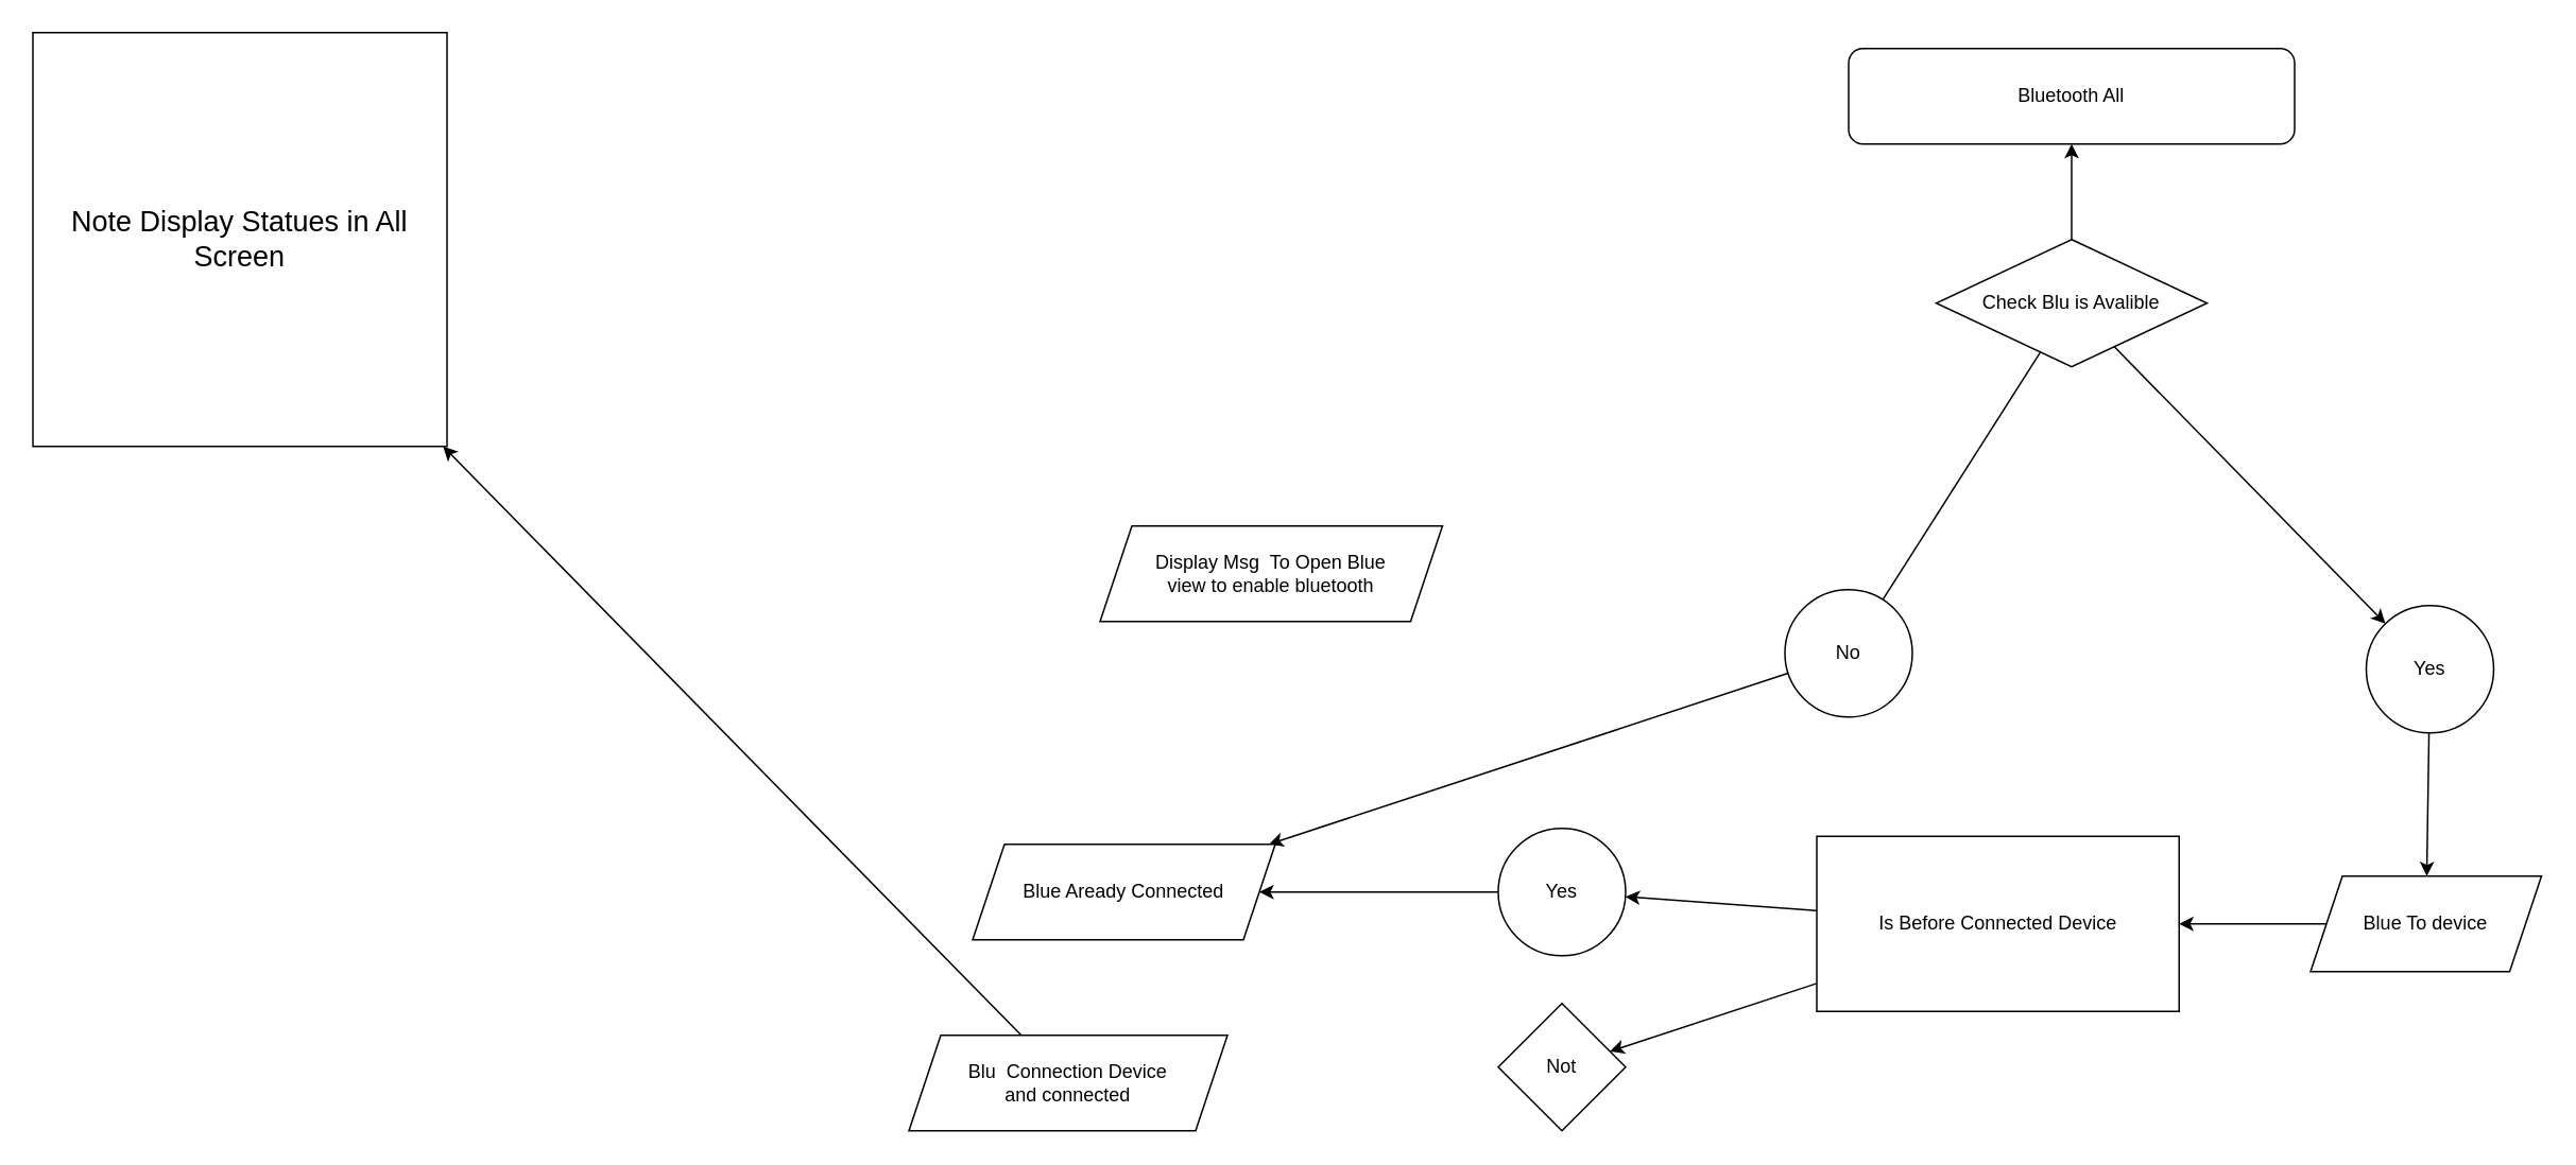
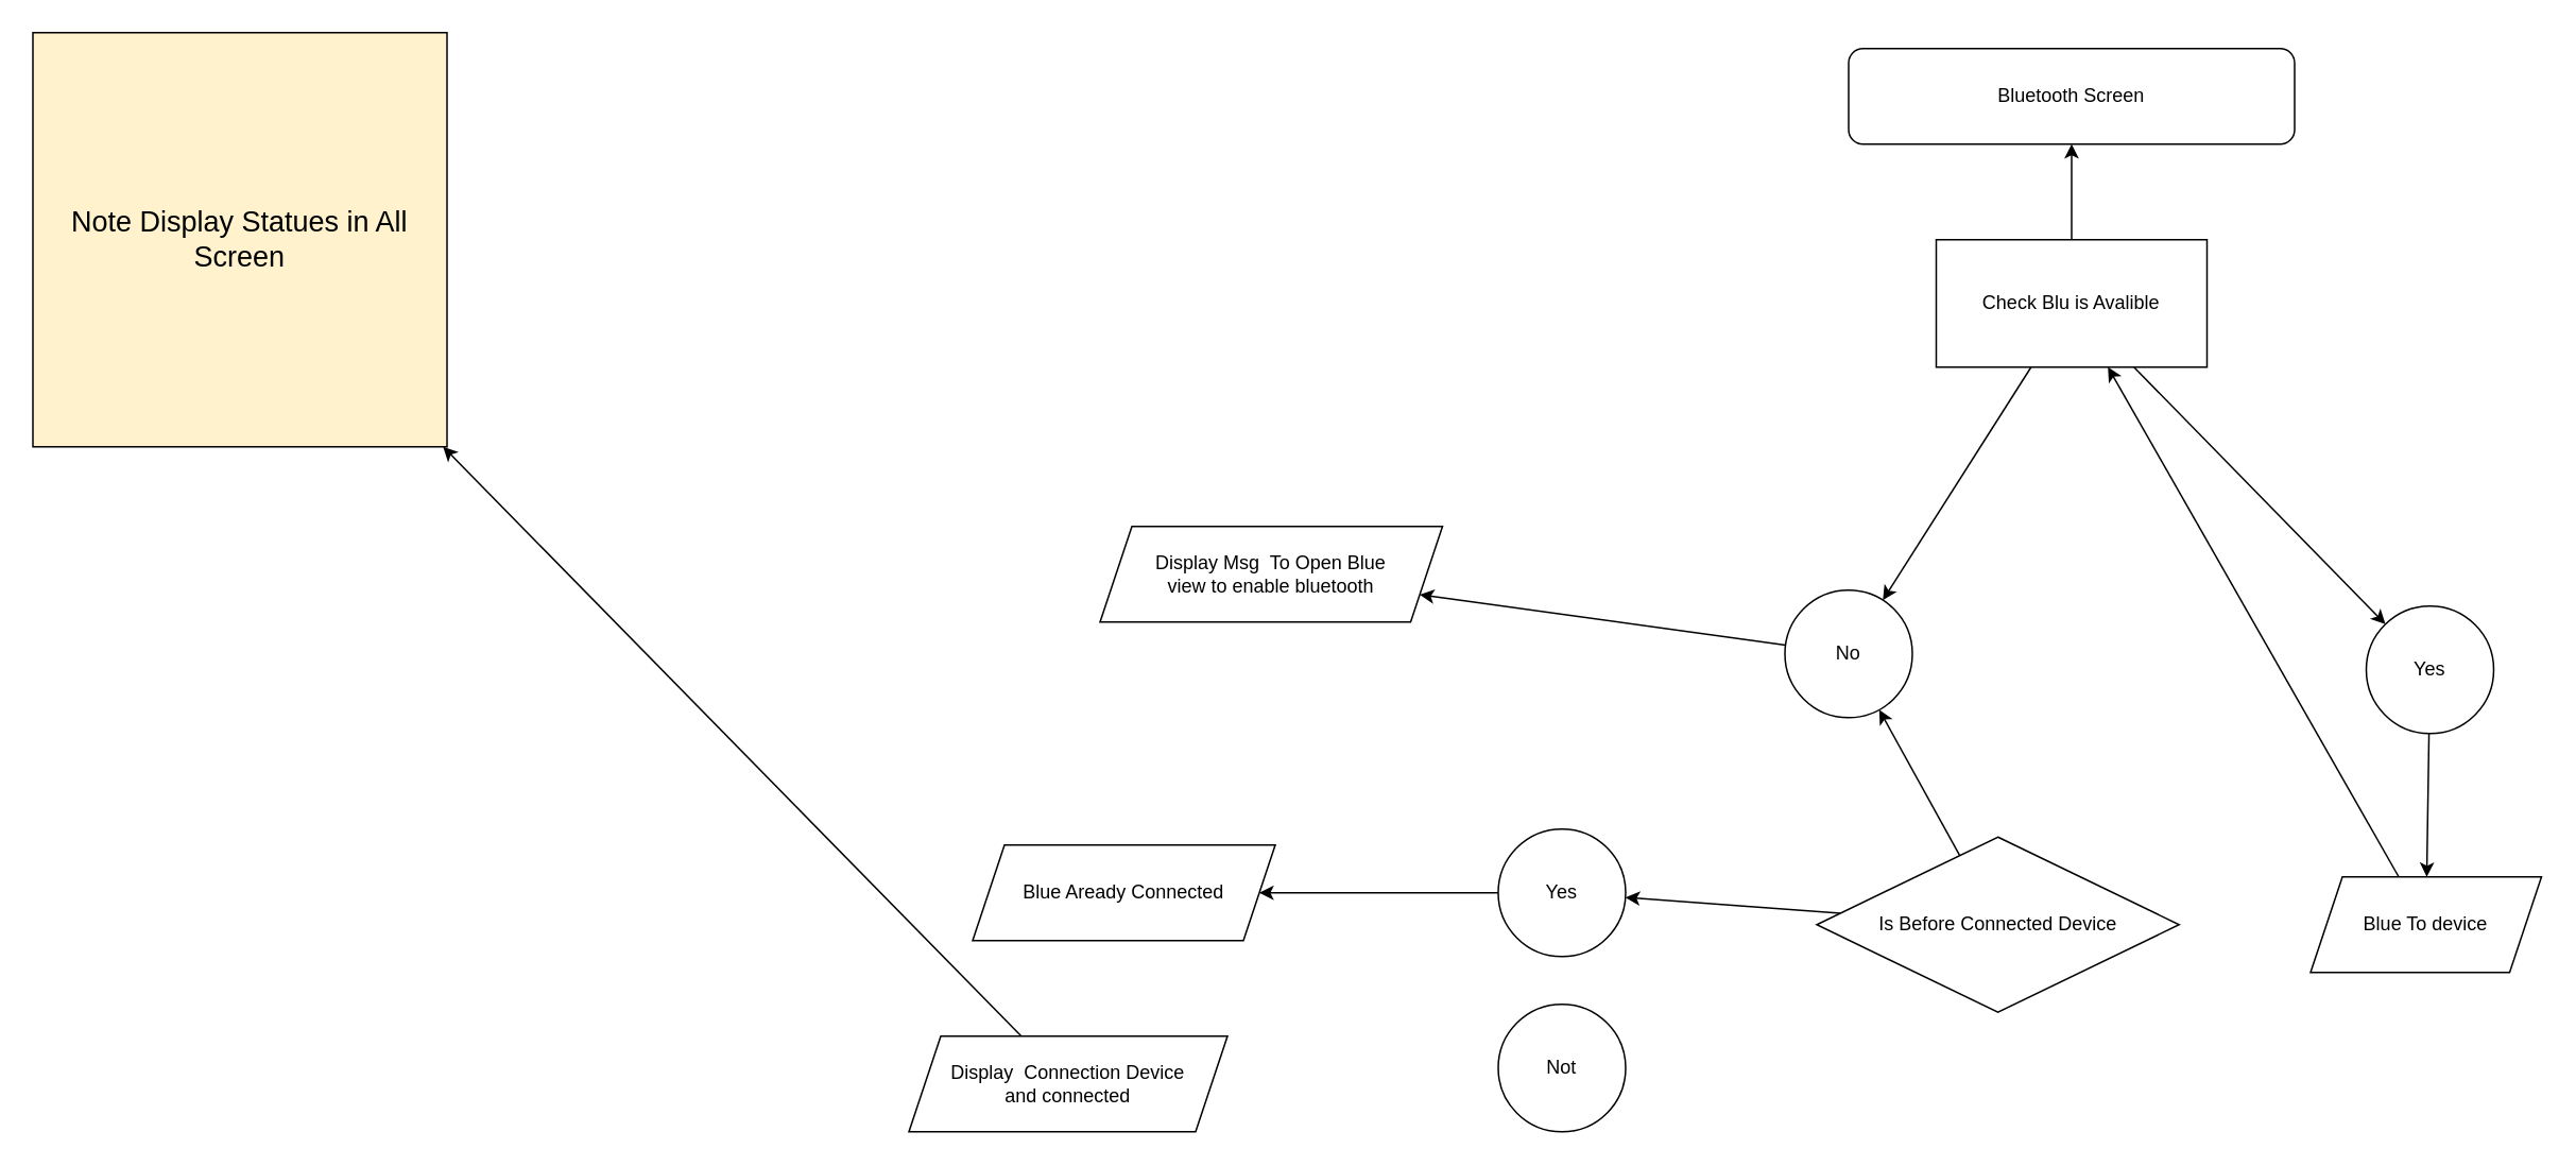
- <mxCell id="2" value="Bluetooth All" style="rounded=1;whiteSpace=wrap;html=1;" parent="1" vertex="1"><mxGeometry x="1160" y="30" width="280" height="60" as="geometry" /></mxCell>
+ <mxCell id="2" value="Bluetooth Screen" style="rounded=1;whiteSpace=wrap;html=1;" parent="1" vertex="1"><mxGeometry x="1160" y="30" width="280" height="60" as="geometry" /></mxCell>
- <mxCell id="23" value="&lt;font style=&quot;font-size: 18px;&quot;&gt;Note Display Statues in All Screen&lt;/font&gt;" style="whiteSpace=wrap;html=1;aspect=fixed;" vertex="1" parent="1"><mxGeometry x="20" y="20" width="260" height="260" as="geometry" /></mxCell>
+ <mxCell id="23" value="&lt;font style=&quot;font-size: 18px;&quot;&gt;Note Display Statues in All Screen&lt;/font&gt;" style="whiteSpace=wrap;html=1;aspect=fixed;fillColor=#fff2cc;" vertex="1" parent="1"><mxGeometry x="20" y="20" width="260" height="260" as="geometry" /></mxCell>
- <mxCell id="6" value="Check Blu is Avalible" style="rhombus;whiteSpace=wrap;html=1;" parent="1" vertex="1"><mxGeometry x="1215" y="150" width="170" height="80" as="geometry" /></mxCell>
+ <mxCell id="6" value="Check Blu is Avalible" style="whiteSpace=wrap;html=1;rounded=0;" parent="1" vertex="1"><mxGeometry x="1215" y="150" width="170" height="80" as="geometry" /></mxCell>
- <mxCell id="4" value="" style="edgeStyle=none;html=1;endArrow=none;" parent="1" source="6" target="10" edge="1"><mxGeometry relative="1" as="geometry" /></mxCell>
+ <mxCell id="4" value="" style="edgeStyle=none;html=1;" parent="1" source="6" target="10" edge="1"><mxGeometry relative="1" as="geometry" /></mxCell>
- <mxCell id="9" value="" style="edgeStyle=none;html=1;" parent="1" source="10" target="22" edge="1"><mxGeometry relative="1" as="geometry" /></mxCell>
+ <mxCell id="9" value="" style="edgeStyle=none;html=1;" parent="1" source="10" target="18" edge="1"><mxGeometry relative="1" as="geometry" /></mxCell>
- <mxCell id="17" value="Is Before Connected Device" style="whiteSpace=wrap;html=1;rounded=0;" parent="1" vertex="1"><mxGeometry x="1140" y="525" width="227.5" height="110" as="geometry" /></mxCell>
+ <mxCell id="17" value="Is Before Connected Device" style="rhombus;whiteSpace=wrap;html=1;" parent="1" vertex="1"><mxGeometry x="1140" y="525" width="227.5" height="110" as="geometry" /></mxCell>
- <mxCell id="11" value="" style="edgeStyle=none;html=1;" parent="1" source="12" target="17" edge="1"><mxGeometry relative="1" as="geometry" /></mxCell>
+ <mxCell id="11" value="" style="edgeStyle=none;html=1;" parent="1" source="12" target="6" edge="1"><mxGeometry relative="1" as="geometry" /></mxCell>
- <mxCell id="16" value="" style="edgeStyle=none;html=1;" parent="1" source="17" target="21" edge="1"><mxGeometry relative="1" as="geometry" /></mxCell>
+ <mxCell id="16" value="" style="edgeStyle=none;html=1;" parent="1" source="17" target="10" edge="1"><mxGeometry relative="1" as="geometry" /></mxCell>
- <mxCell id="21" value="Not" style="rhombus;whiteSpace=wrap;html=1;" parent="1" vertex="1"><mxGeometry x="940" y="630" width="80" height="80" as="geometry" /></mxCell>
+ <mxCell id="21" value="Not" style="ellipse;whiteSpace=wrap;html=1;" parent="1" vertex="1"><mxGeometry x="940" y="630" width="80" height="80" as="geometry" /></mxCell>
- <mxCell id="14" value="Blu&amp;nbsp; Connection Device&lt;br&gt;and connected" style="shape=parallelogram;perimeter=parallelogramPerimeter;whiteSpace=wrap;html=1;fixedSize=1;" parent="1" vertex="1"><mxGeometry x="570" y="650" width="200" height="60" as="geometry" /></mxCell>
+ <mxCell id="14" value="Display&amp;nbsp; Connection Device&lt;br&gt;and connected" style="shape=parallelogram;perimeter=parallelogramPerimeter;whiteSpace=wrap;html=1;fixedSize=1;" parent="1" vertex="1"><mxGeometry x="570" y="650" width="200" height="60" as="geometry" /></mxCell>
